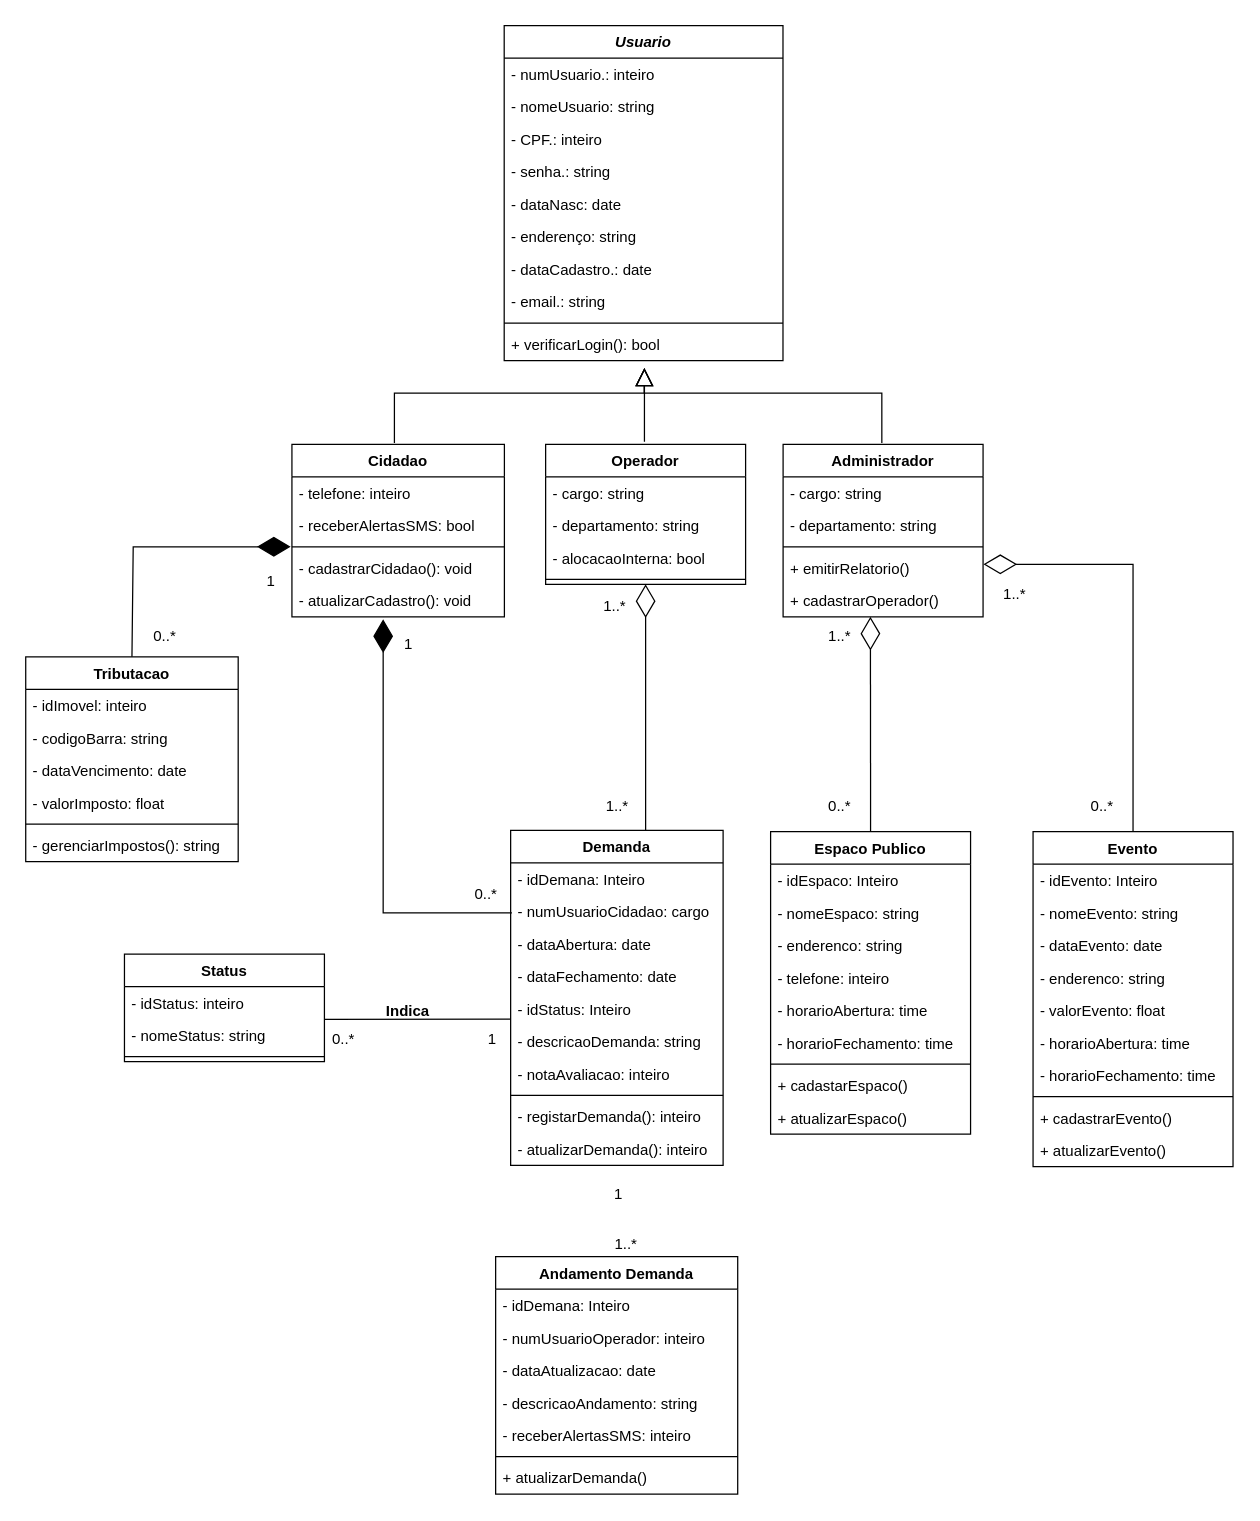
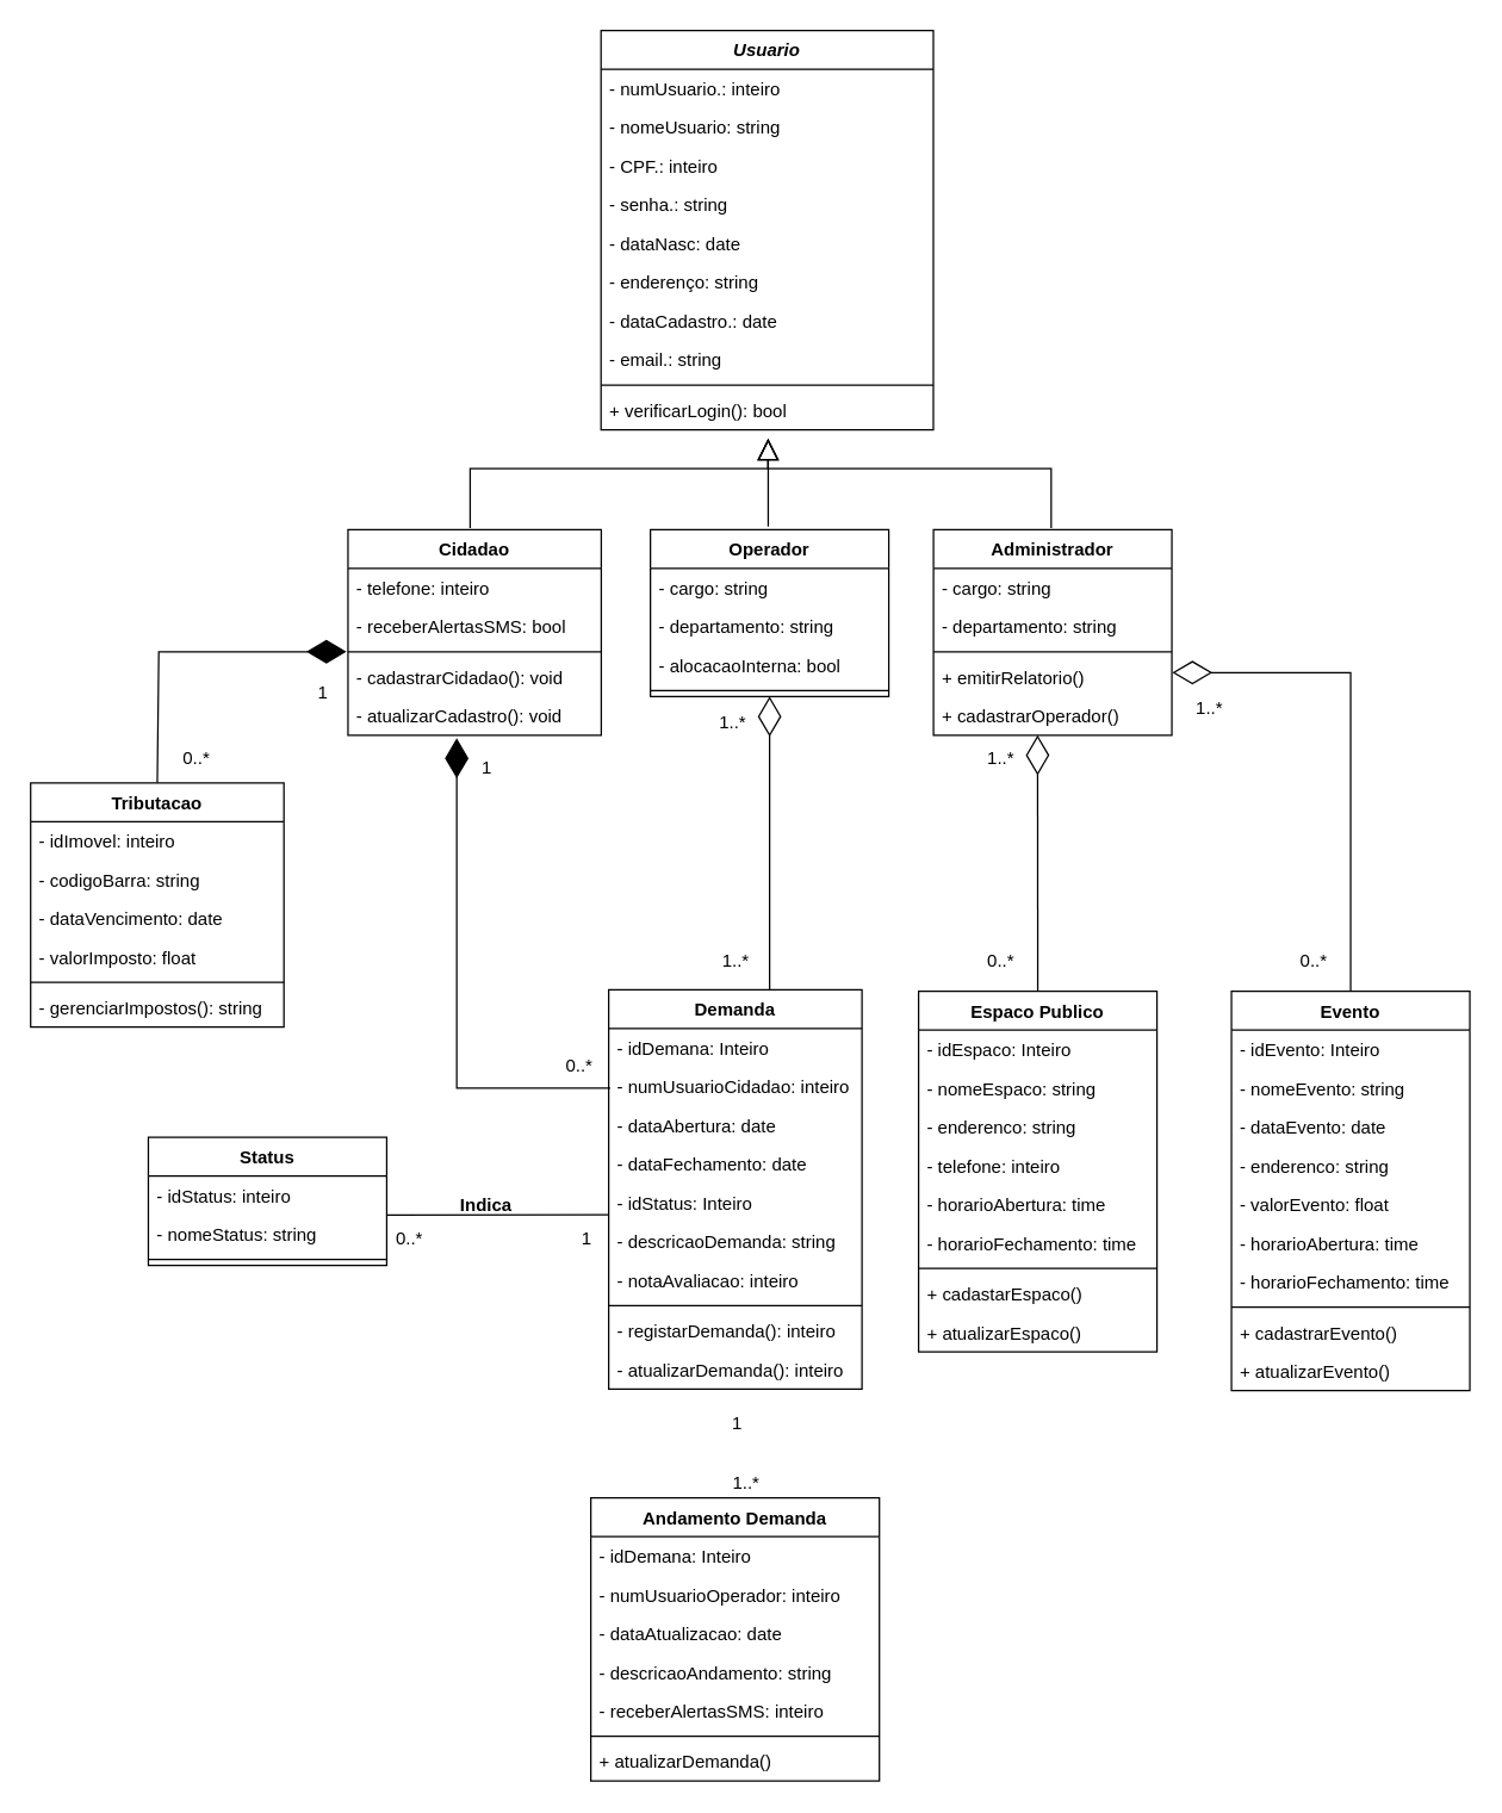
- <mxCell id="35" value="- numUsuarioCidadao: cargo" style="text;strokeColor=none;fillColor=none;align=left;verticalAlign=top;spacingLeft=4;spacingRight=4;overflow=hidden;rotatable=0;points=[[0,0.5],[1,0.5]];portConstraint=eastwest;" parent="33" vertex="1"><mxGeometry y="52" width="170" height="26" as="geometry" /></mxCell>
+ <mxCell id="35" value="- numUsuarioCidadao: inteiro" style="text;strokeColor=none;fillColor=none;align=left;verticalAlign=top;spacingLeft=4;spacingRight=4;overflow=hidden;rotatable=0;points=[[0,0.5],[1,0.5]];portConstraint=eastwest;" parent="33" vertex="1"><mxGeometry y="52" width="170" height="26" as="geometry" /></mxCell>
